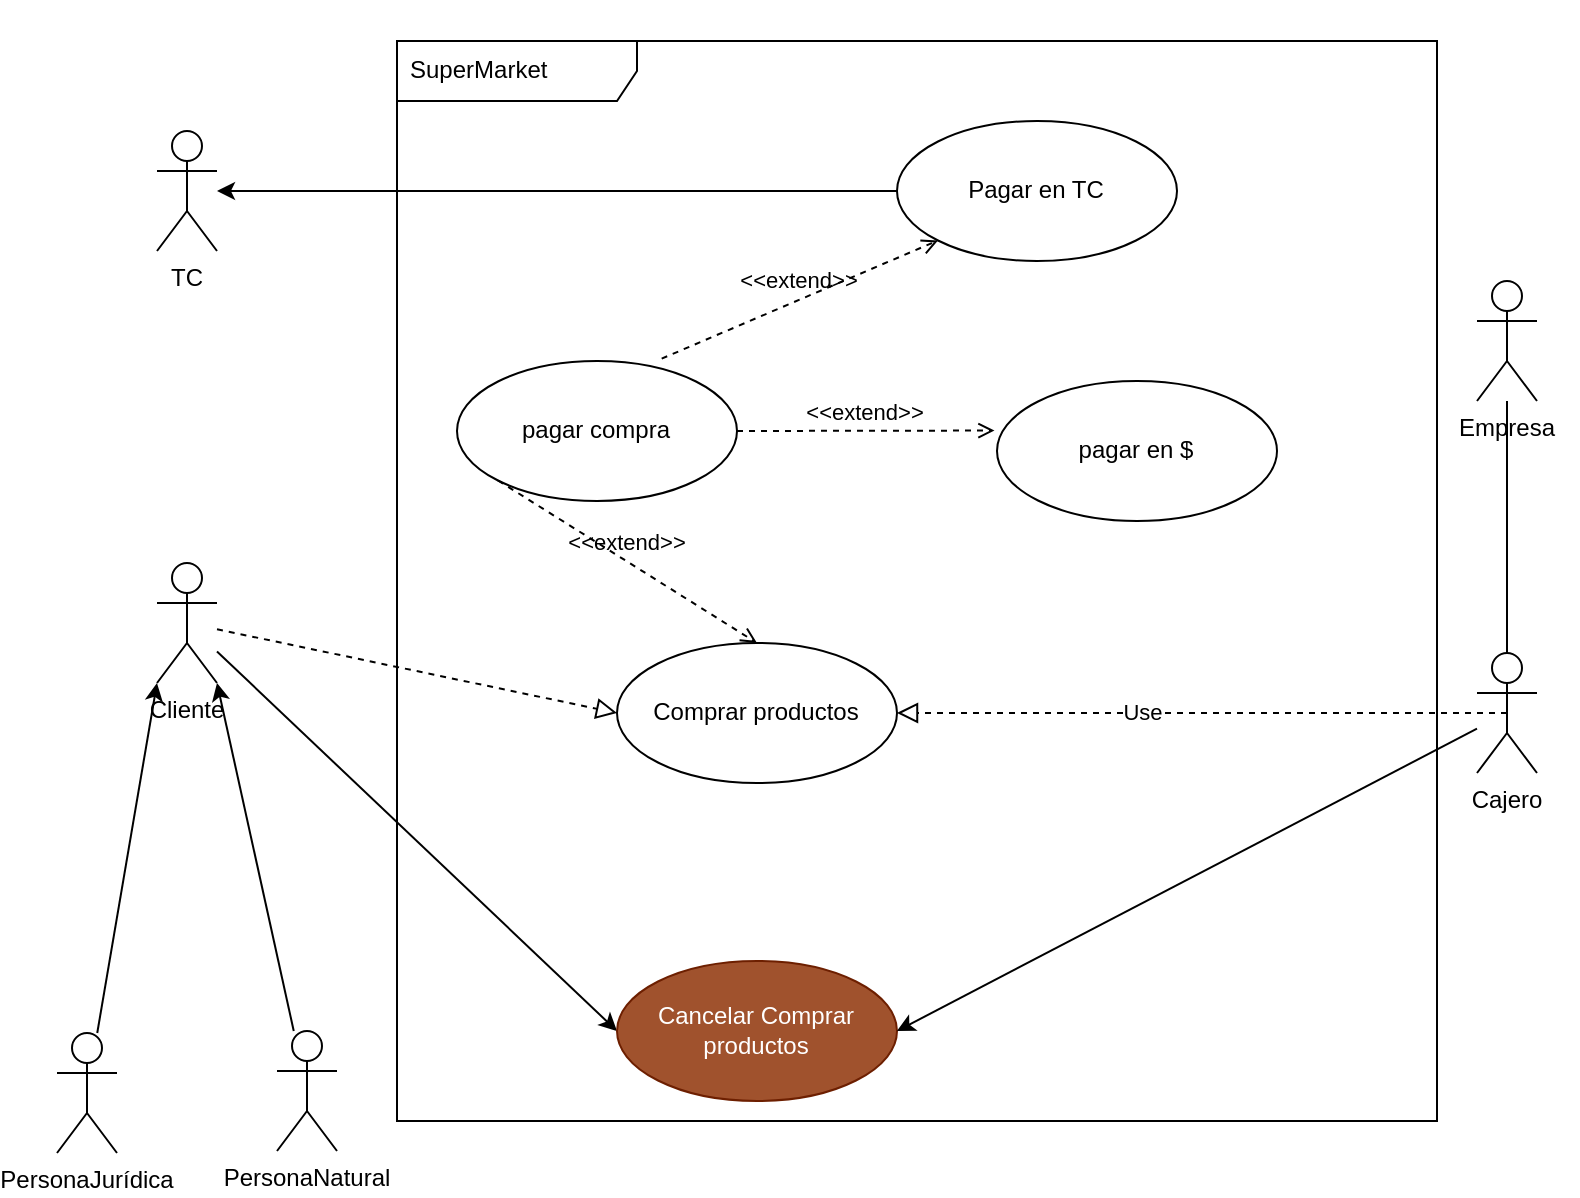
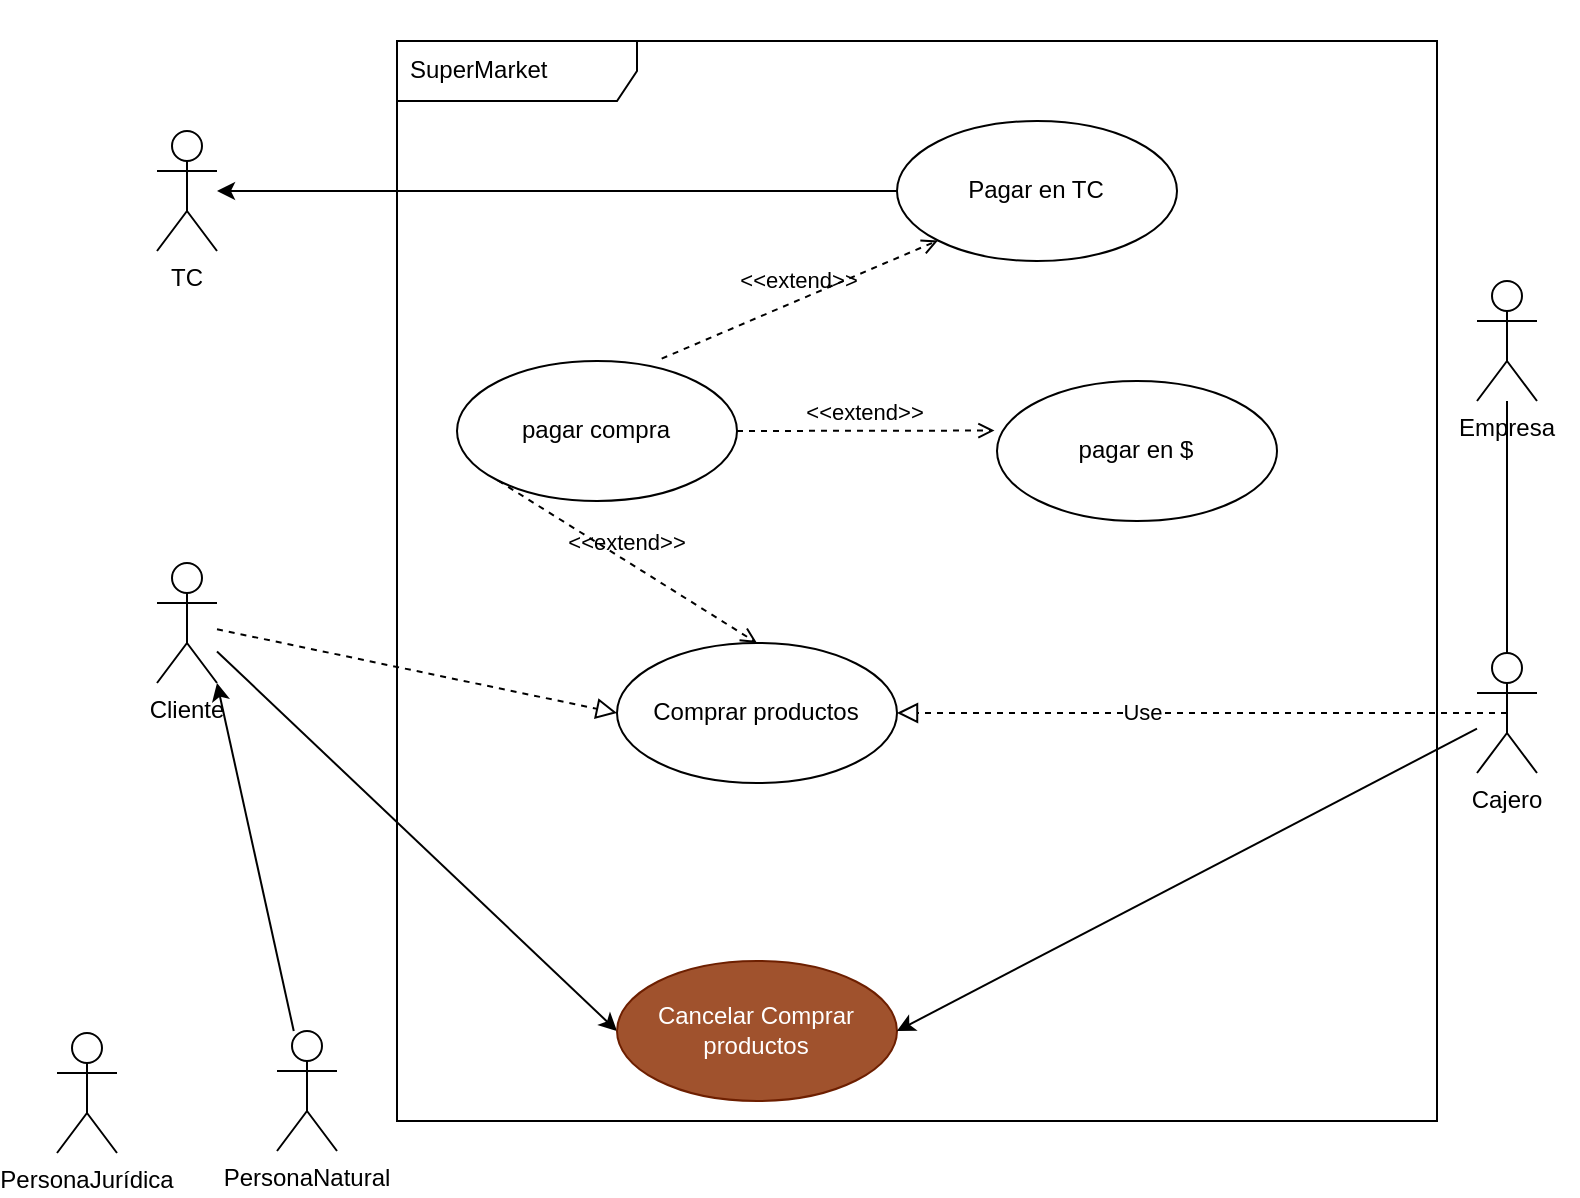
- <mxCell id="4" style="edgeStyle=none;html=1;entryX=0;entryY=1;entryDx=0;entryDy=0;entryPerimeter=0;" edge="1" parent="1" source="5" target="3"><mxGeometry relative="1" as="geometry" /></mxCell>
